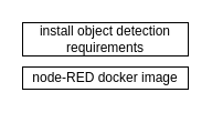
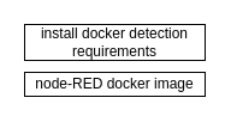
- <mxCell id="3" value="install object detection requirements" style="rounded=0;whiteSpace=wrap;html=1;" parent="1" vertex="1"><mxGeometry x="20" y="20" width="150" height="30" as="geometry" /></mxCell>
+ <mxCell id="3" value="install docker detection requirements" style="rounded=0;whiteSpace=wrap;html=1;" parent="1" vertex="1"><mxGeometry x="20" y="20" width="150" height="30" as="geometry" /></mxCell>
